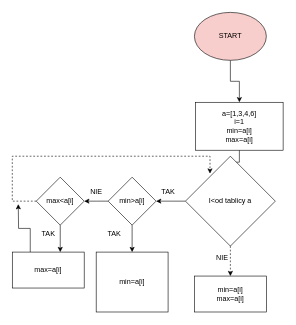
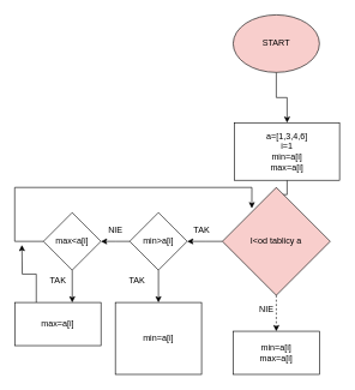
- <mxCell id="18" style="edgeStyle=orthogonalEdgeStyle;rounded=0;orthogonalLoop=1;jettySize=auto;html=1;entryX=0.273;entryY=0.193;entryDx=0;entryDy=0;entryPerimeter=0;dashed=1;" edge="1" parent="1" source="19" target="8"><mxGeometry relative="1" as="geometry"><mxPoint x="280" y="260" as="targetPoint" /><Array as="points"><mxPoint x="20" y="335" /><mxPoint x="20" y="260" /><mxPoint x="350" y="260" /></Array></mxGeometry></mxCell>
+ <mxCell id="18" style="edgeStyle=orthogonalEdgeStyle;rounded=0;orthogonalLoop=1;jettySize=auto;html=1;entryX=0.273;entryY=0.193;entryDx=0;entryDy=0;entryPerimeter=0;" edge="1" parent="1" source="19" target="8"><mxGeometry relative="1" as="geometry"><mxPoint x="280" y="260" as="targetPoint" /><Array as="points"><mxPoint x="20" y="335" /><mxPoint x="20" y="260" /><mxPoint x="350" y="260" /></Array></mxGeometry></mxCell>
- <mxCell id="8" value="I&amp;lt;od tablicy a" style="rhombus;whiteSpace=wrap;html=1;" vertex="1" parent="1"><mxGeometry x="309" y="260" width="150" height="150" as="geometry" /></mxCell>
+ <mxCell id="8" value="I&amp;lt;od tablicy a" style="rhombus;whiteSpace=wrap;html=1;fillColor=#f8cecc;" vertex="1" parent="1"><mxGeometry x="309" y="260" width="150" height="150" as="geometry" /></mxCell>
